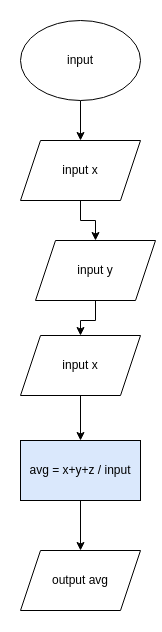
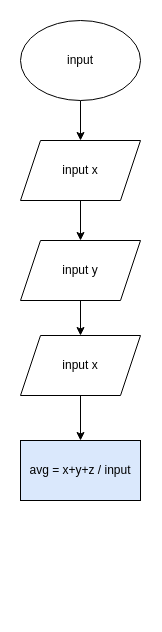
- <mxCell id="7" value="input y" style="shape=parallelogram;perimeter=parallelogramPerimeter;whiteSpace=wrap;html=1;fixedSize=1;" parent="1" vertex="1"><mxGeometry x="35" y="240" width="120" height="60" as="geometry" /></mxCell>
+ <mxCell id="7" value="input y" style="shape=parallelogram;perimeter=parallelogramPerimeter;whiteSpace=wrap;html=1;fixedSize=1;" parent="1" vertex="1"><mxGeometry x="20" y="240" width="120" height="60" as="geometry" /></mxCell>
- <mxCell id="10" value="" style="edgeStyle=orthogonalEdgeStyle;rounded=0;orthogonalLoop=1;jettySize=auto;html=1;" parent="1" source="11" target="12" edge="1"><mxGeometry relative="1" as="geometry" /></mxCell>
- <mxCell id="12" value="output avg" style="shape=parallelogram;perimeter=parallelogramPerimeter;whiteSpace=wrap;html=1;fixedSize=1;" parent="1" vertex="1"><mxGeometry x="20" y="550" width="120" height="60" as="geometry" /></mxCell>
